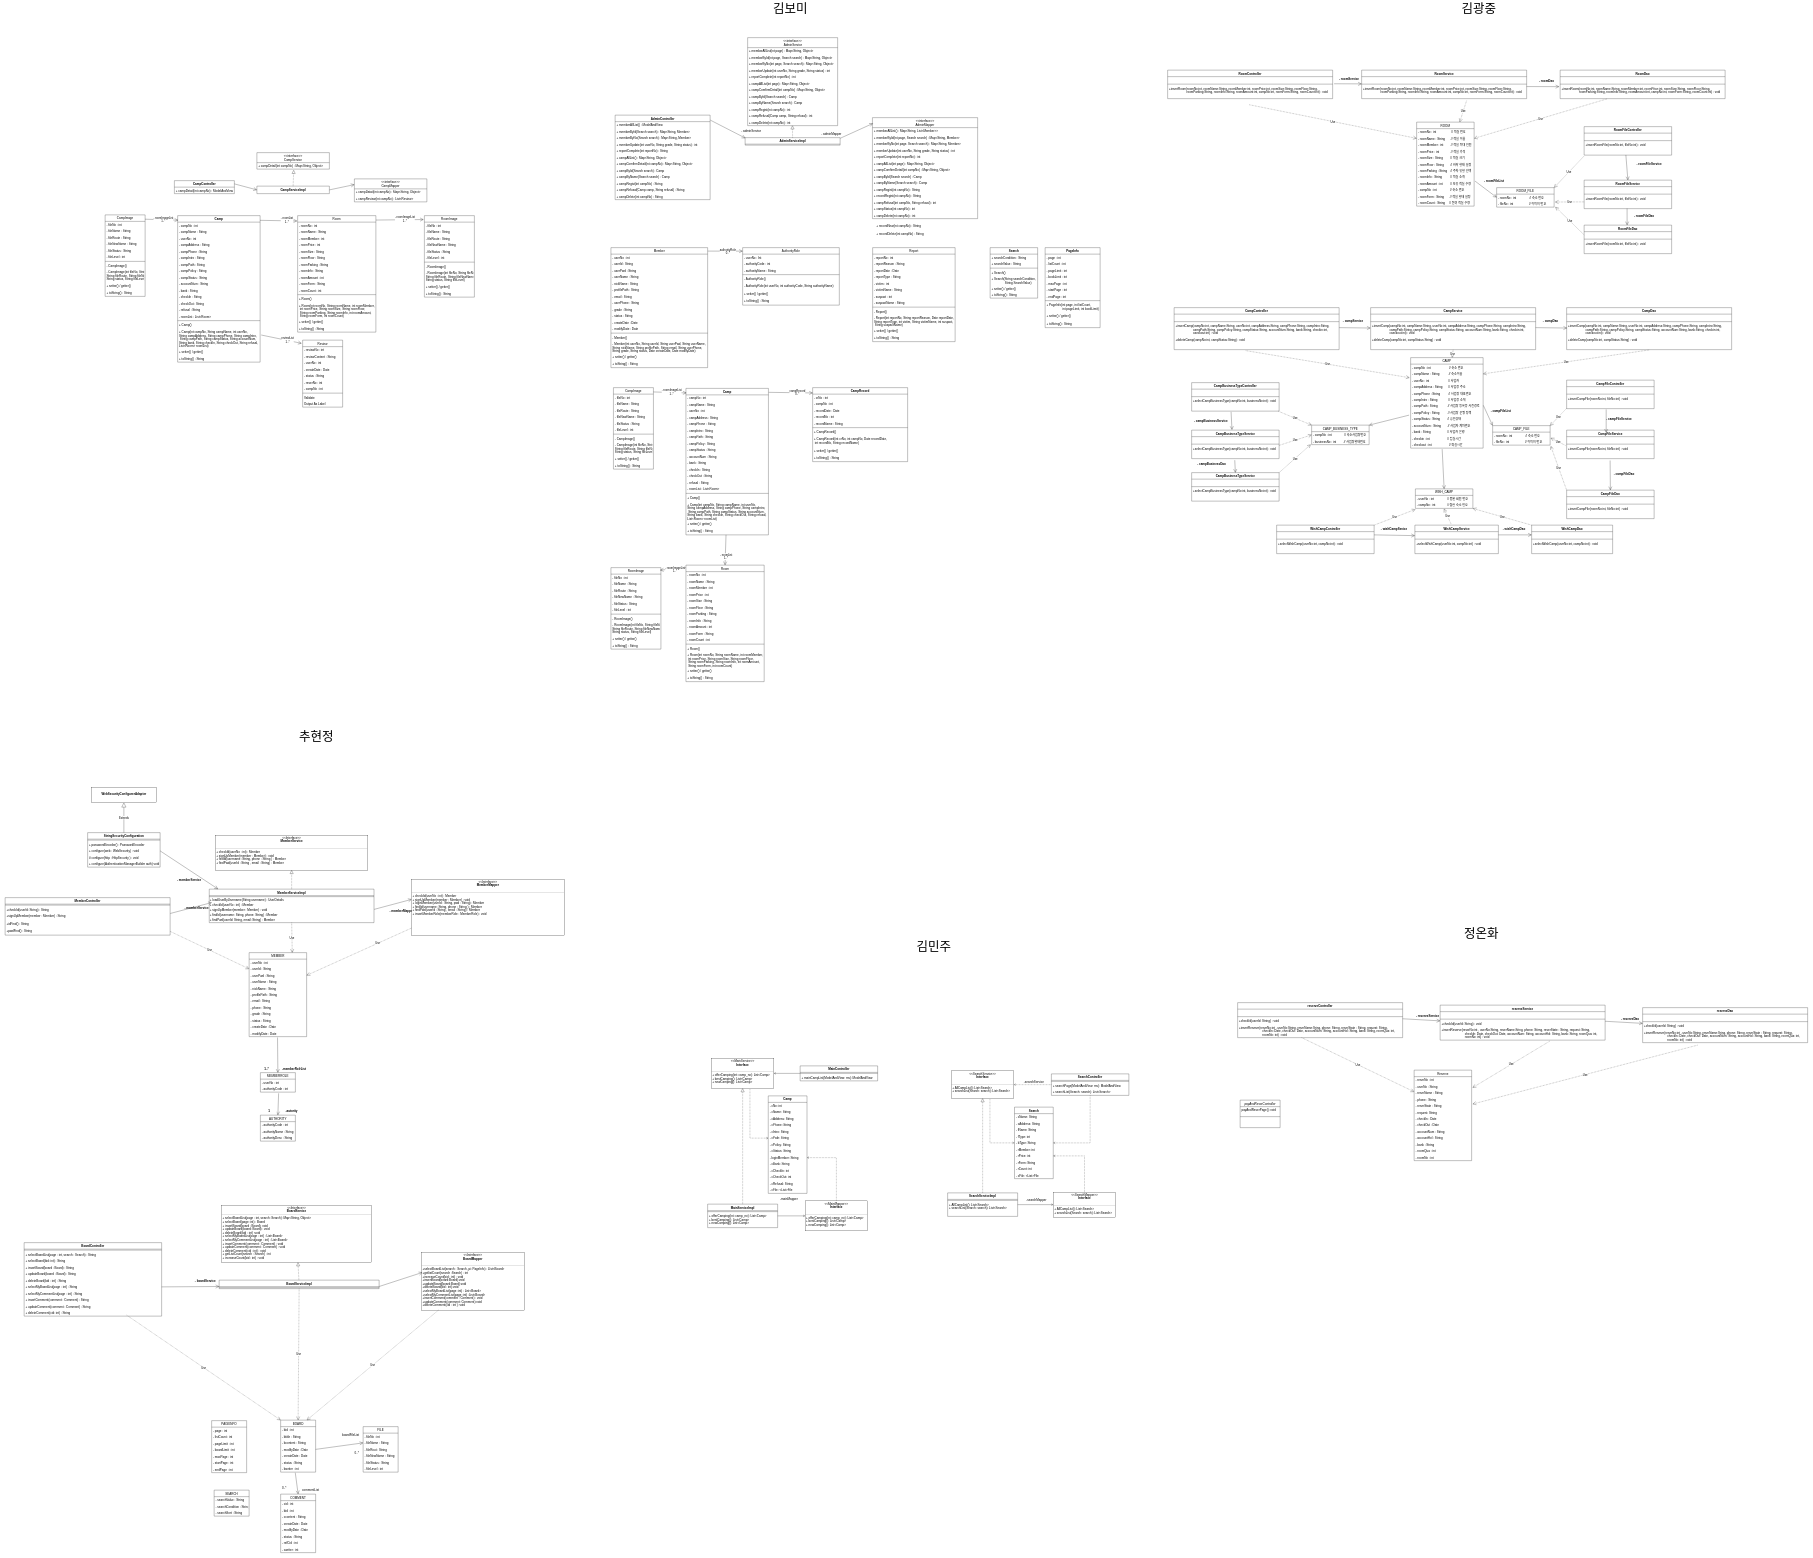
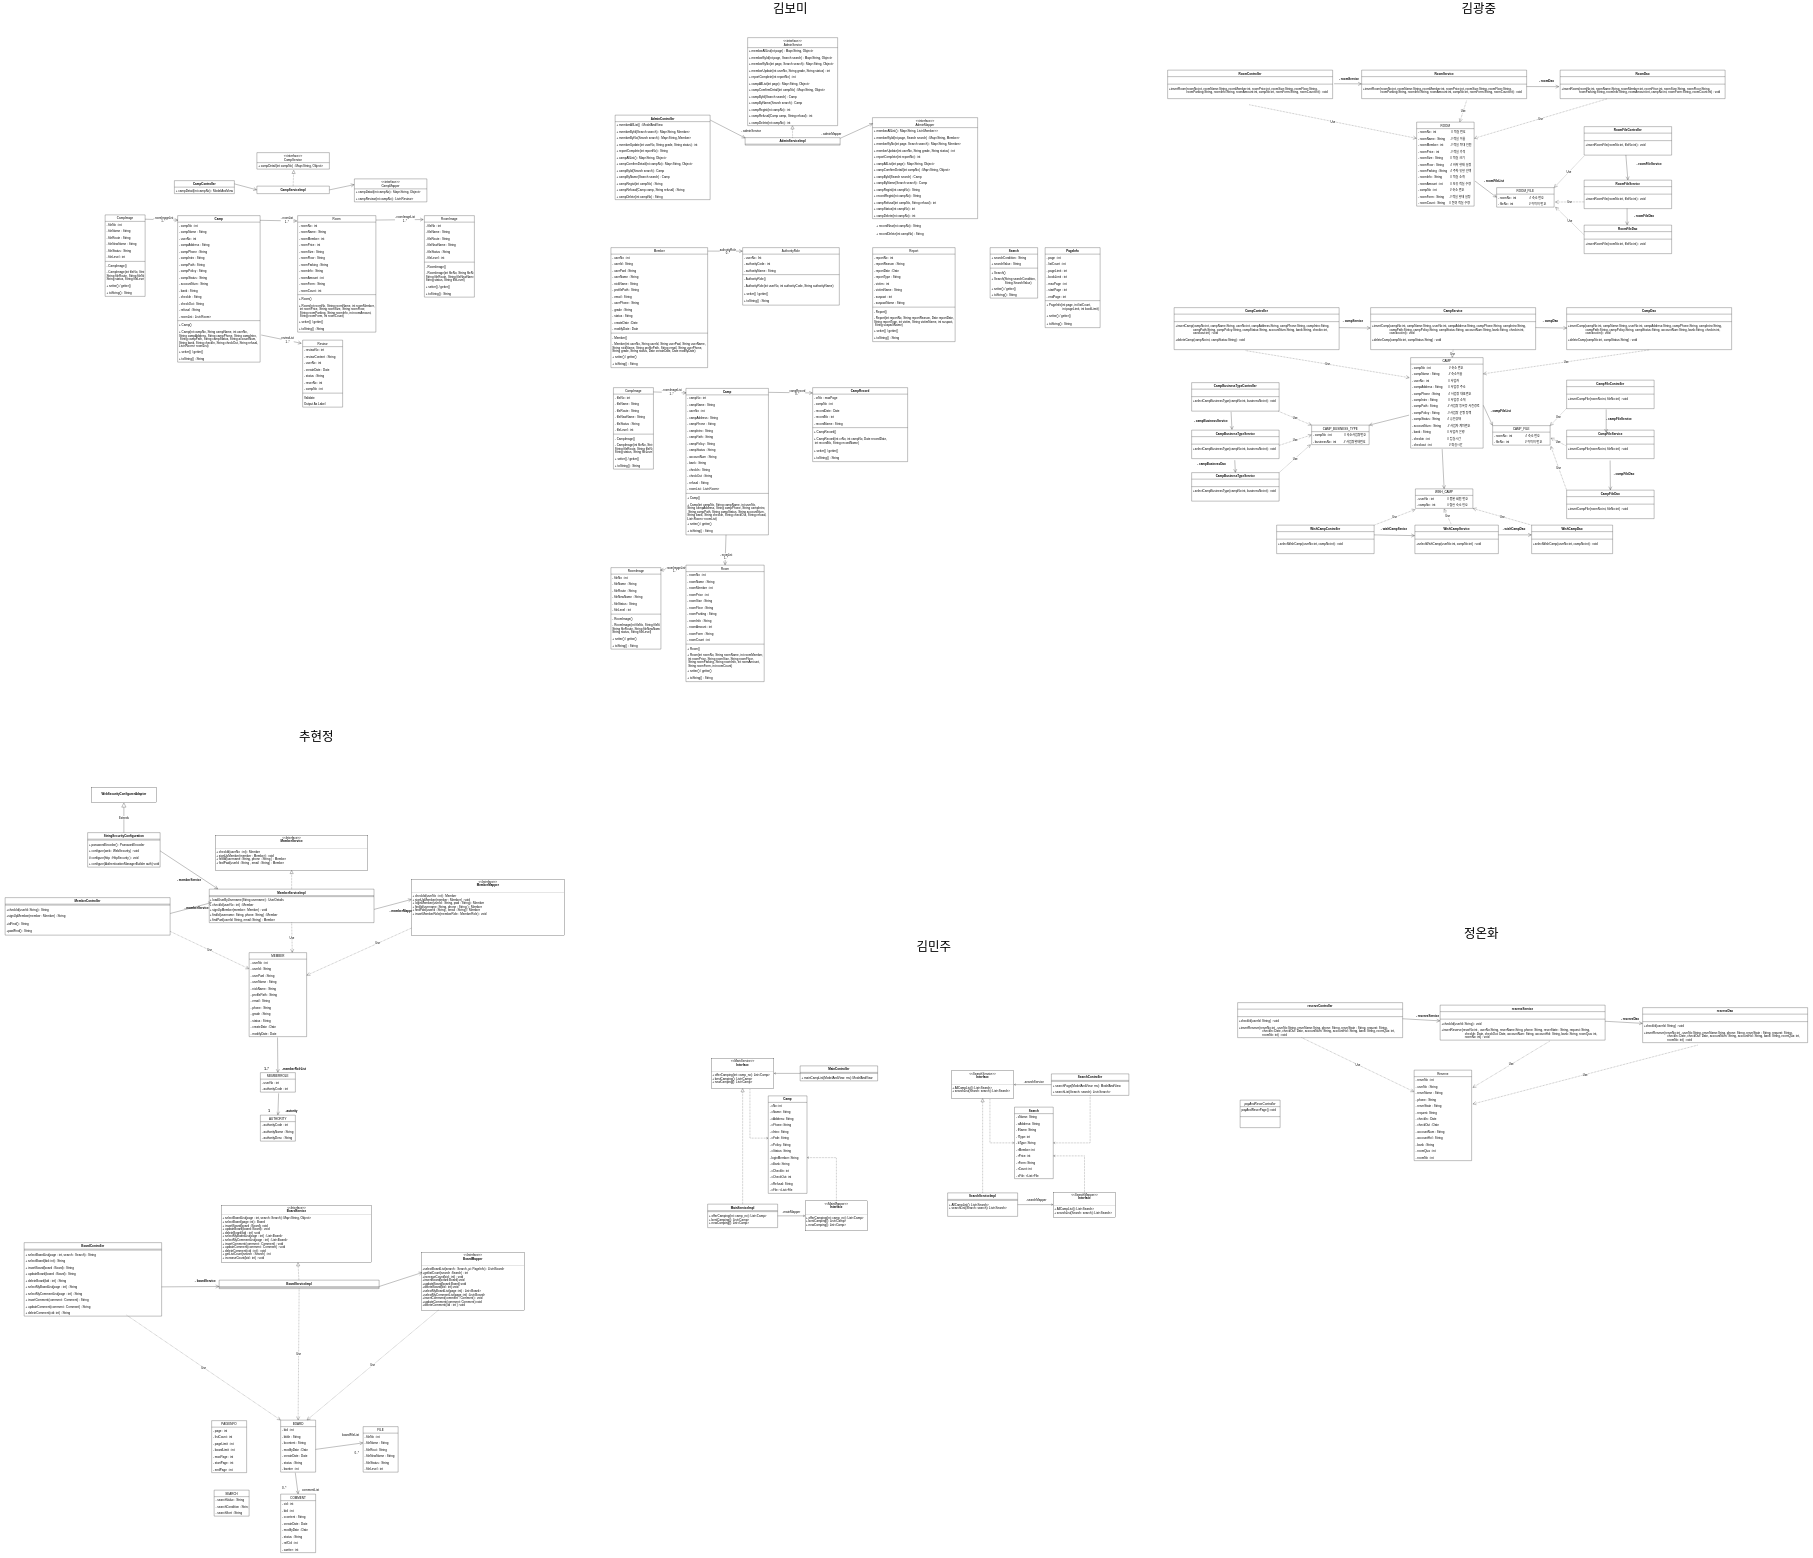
- <mxCell id="246" value="- crNo : int" style="text;align=left;verticalAlign=top;spacingLeft=4;spacingRight=4;overflow=hidden;rotatable=0;points=[[0,0.5],[1,0.5]];portConstraint=eastwest;" parent="245" vertex="1"><mxGeometry y="26" width="380" height="26" as="geometry" /></mxCell>
+ <mxCell id="246" value="- crNo : maxPage" style="text;align=left;verticalAlign=top;spacingLeft=4;spacingRight=4;overflow=hidden;rotatable=0;points=[[0,0.5],[1,0.5]];portConstraint=eastwest;" parent="245" vertex="1"><mxGeometry y="26" width="380" height="26" as="geometry" /></mxCell>
- <mxCell id="602" value="" style="edgeStyle=orthogonalEdgeStyle;rounded=0;orthogonalLoop=1;jettySize=auto;html=1;endArrow=open;endFill=0;dashed=1;" parent="1" source="604" target="609" edge="1"><mxGeometry relative="1" as="geometry" /></mxCell>
+ <mxCell id="602" value="" style="edgeStyle=orthogonalEdgeStyle;rounded=0;orthogonalLoop=1;jettySize=auto;html=1;endArrow=open;endFill=0;" parent="1" source="604" target="609" edge="1"><mxGeometry relative="1" as="geometry" /></mxCell>
- <mxCell id="601" value="-mainMapper" style="text;html=1;align=center;verticalAlign=middle;resizable=0;points=[];autosize=1;strokeColor=none;fillColor=none;" parent="1" vertex="1"><mxGeometry x="3110" y="4786" width="90" height="20" as="geometry" /></mxCell>
+ <mxCell id="601" value="-mainMapper" style="text;html=1;align=center;verticalAlign=middle;resizable=0;points=[];autosize=1;strokeColor=none;fillColor=none;" parent="1" vertex="1"><mxGeometry x="3120" y="4836" width="90" height="20" as="geometry" /></mxCell>
